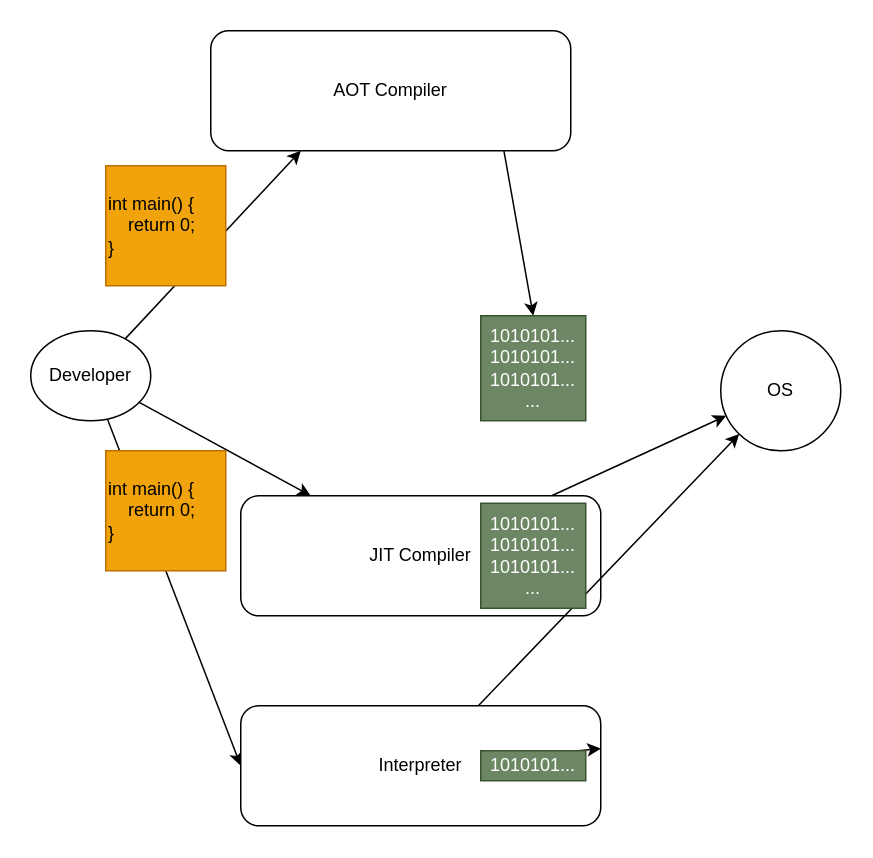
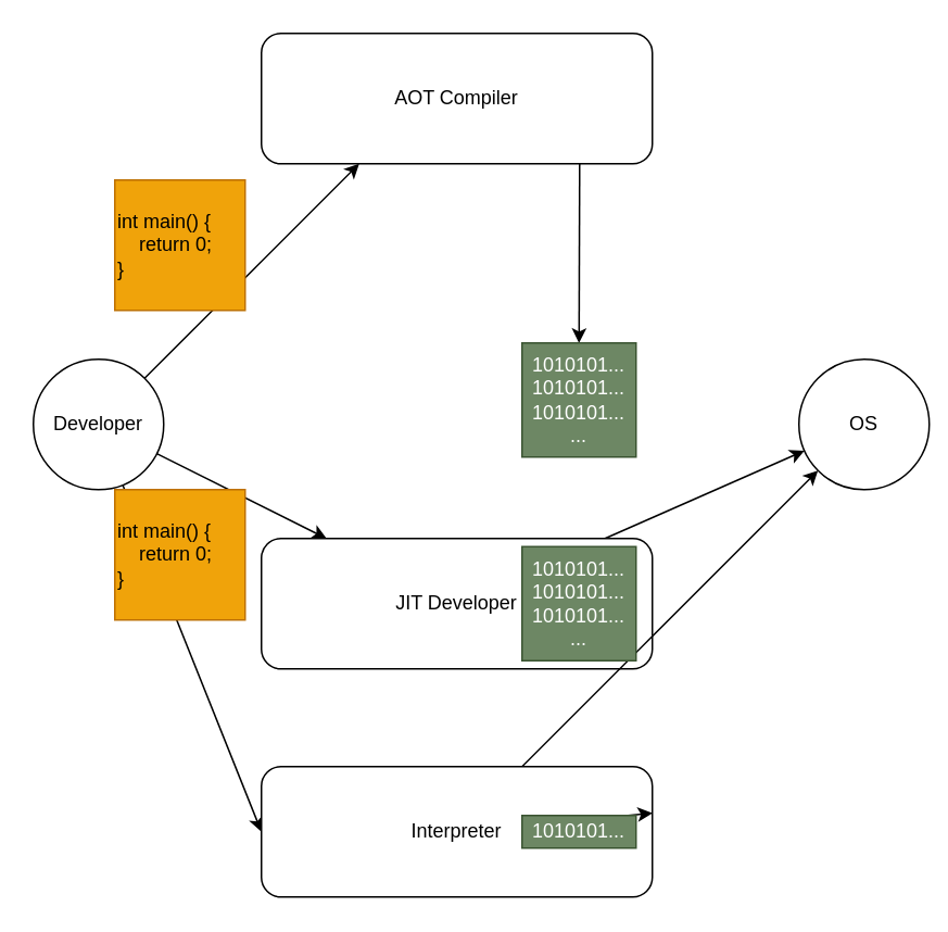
- <mxCell id="8" value="AOT Compiler" style="rounded=1;whiteSpace=wrap;html=1;" vertex="1" parent="1"><mxGeometry x="140" y="20" width="240" height="80" as="geometry" /></mxCell>
+ <mxCell id="8" value="AOT Compiler" style="rounded=1;whiteSpace=wrap;html=1;" vertex="1" parent="1"><mxGeometry x="160" y="20" width="240" height="80" as="geometry" /></mxCell>
- <mxCell id="5" value="Developer" style="ellipse;whiteSpace=wrap;html=1;aspect=fixed;" vertex="1" parent="1"><mxGeometry x="20" y="220" width="80" height="60" as="geometry" /></mxCell>
+ <mxCell id="5" value="Developer" style="ellipse;whiteSpace=wrap;html=1;aspect=fixed;" vertex="1" parent="1"><mxGeometry x="20" y="220" width="80" height="80" as="geometry" /></mxCell>
- <mxCell id="12" value="OS" style="ellipse;whiteSpace=wrap;html=1;aspect=fixed;" vertex="1" parent="1"><mxGeometry x="480" y="220" width="80" height="80" as="geometry" /></mxCell>
+ <mxCell id="12" value="OS" style="ellipse;whiteSpace=wrap;html=1;aspect=fixed;" vertex="1" parent="1"><mxGeometry x="490" y="220" width="80" height="80" as="geometry" /></mxCell>
- <mxCell id="10" value="JIT Compiler" style="rounded=1;whiteSpace=wrap;html=1;" vertex="1" parent="1"><mxGeometry x="160" y="330" width="240" height="80" as="geometry" /></mxCell>
+ <mxCell id="10" value="JIT Developer" style="rounded=1;whiteSpace=wrap;html=1;" vertex="1" parent="1"><mxGeometry x="160" y="330" width="240" height="80" as="geometry" /></mxCell>
